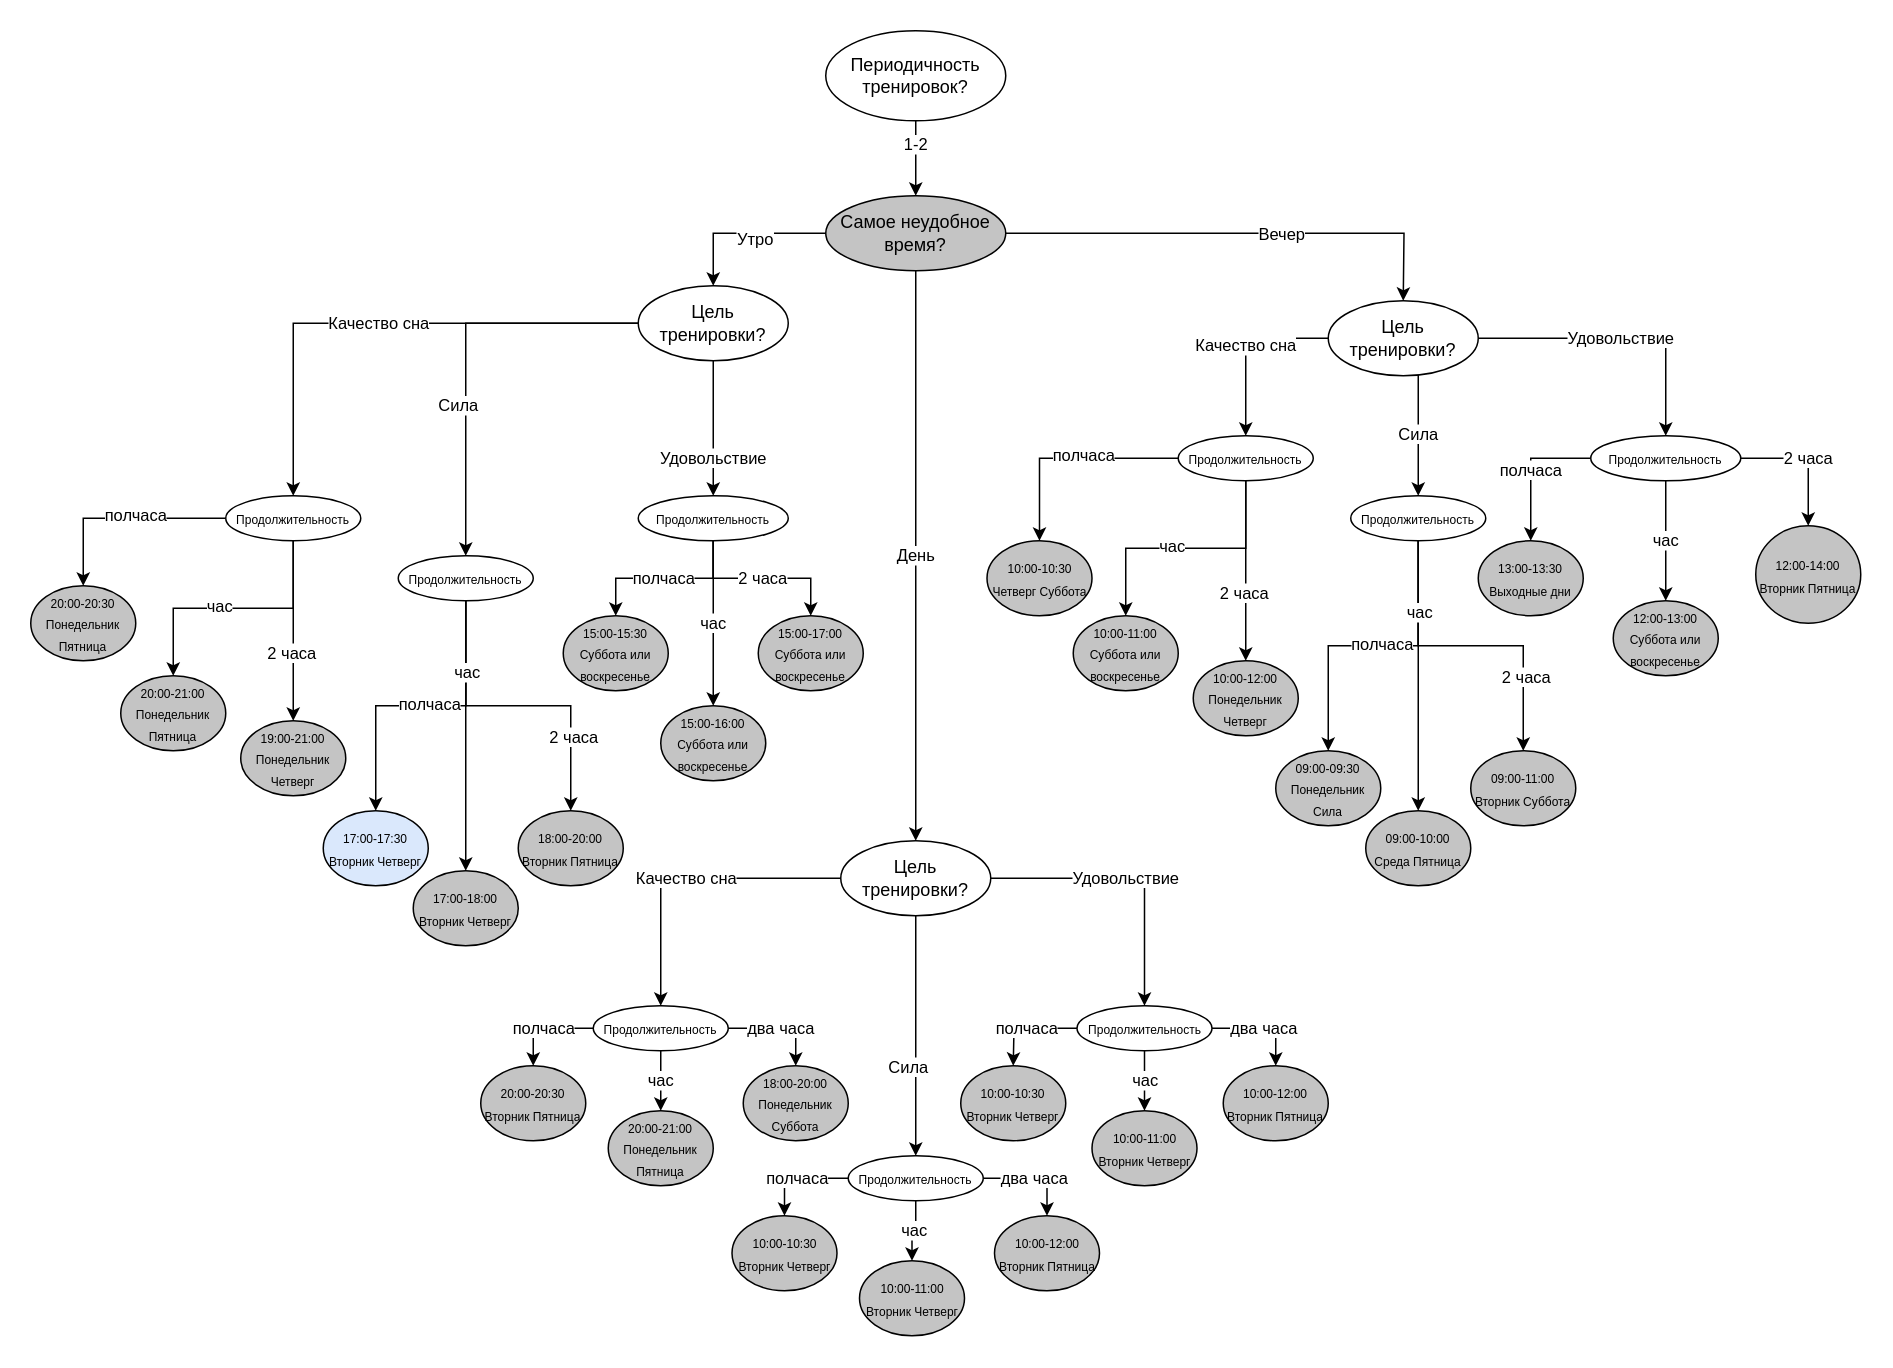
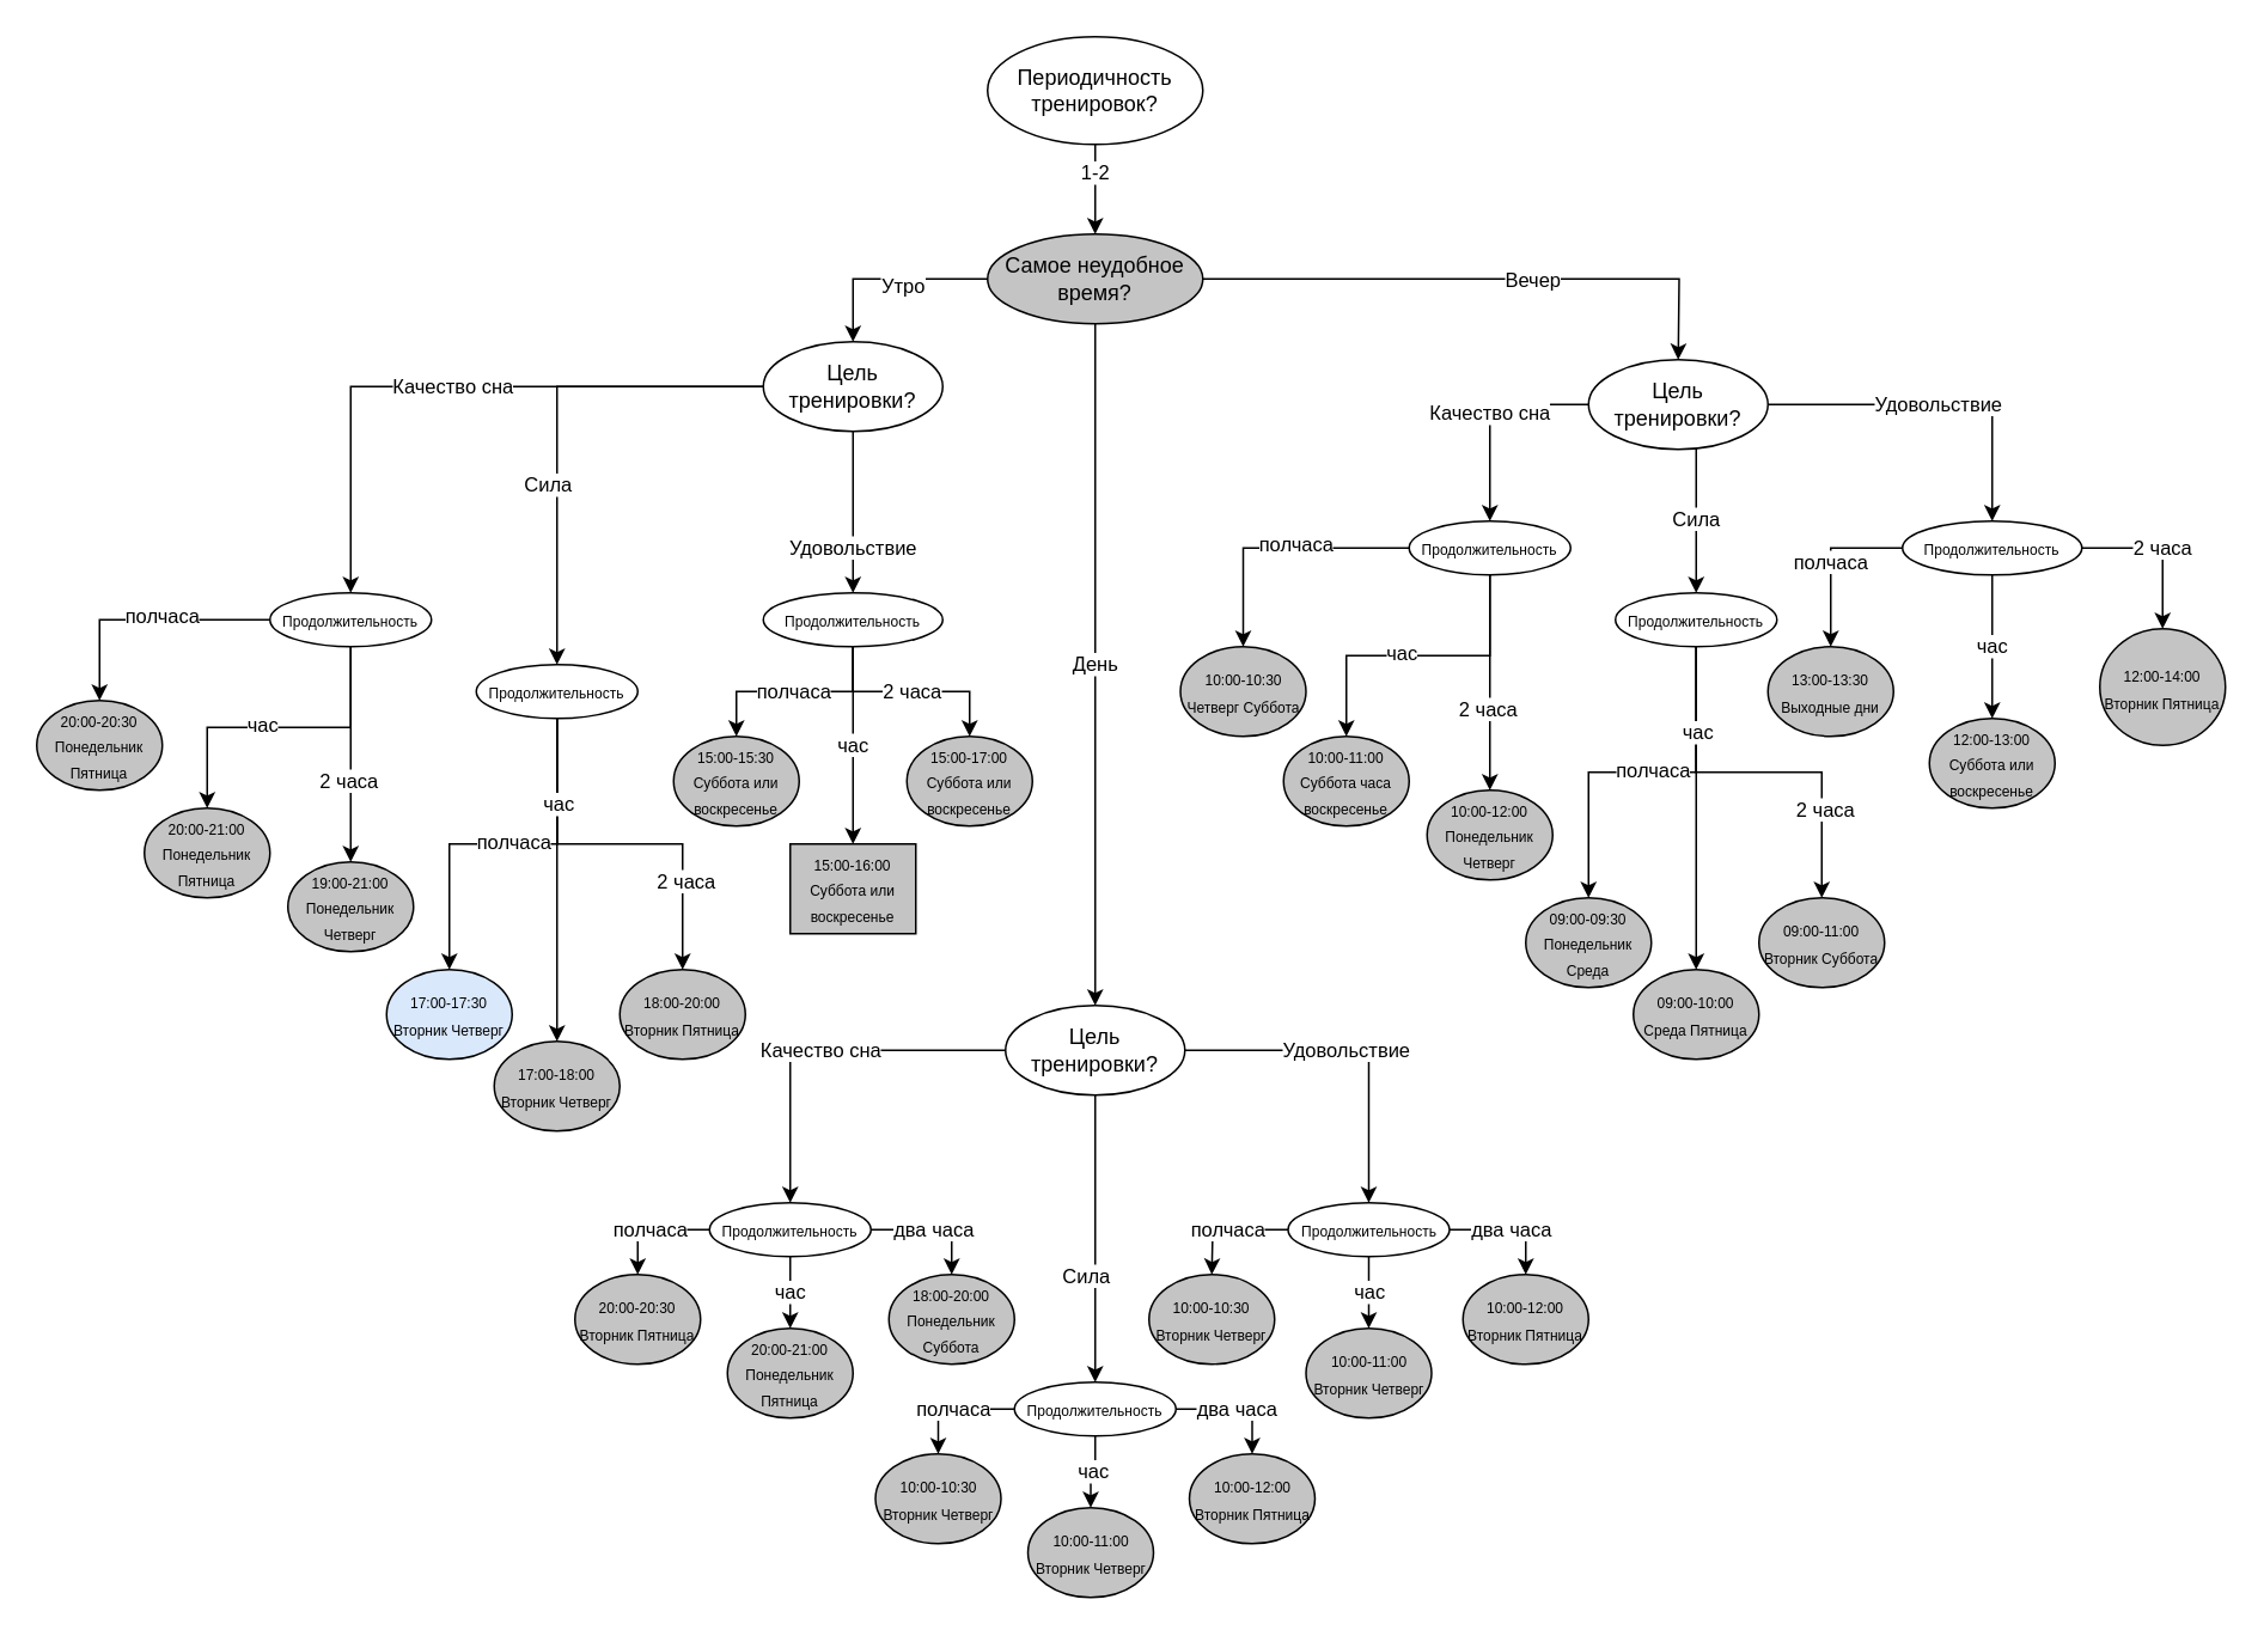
- <mxCell id="90" value="&lt;font style=&quot;font-size: 8px;&quot;&gt;10:00-11:00 Суббота или воскресенье&lt;/font&gt;" style="ellipse;whiteSpace=wrap;html=1;fillColor=#C4C4C4;" vertex="1" parent="1"><mxGeometry x="715" y="410" width="70" height="50" as="geometry" /></mxCell>
+ <mxCell id="90" value="&lt;font style=&quot;font-size: 8px;&quot;&gt;10:00-11:00 Суббота часа воскресенье&lt;/font&gt;" style="ellipse;whiteSpace=wrap;html=1;fillColor=#C4C4C4;" vertex="1" parent="1"><mxGeometry x="715" y="410" width="70" height="50" as="geometry" /></mxCell>
- <mxCell id="40" value="&lt;font style=&quot;font-size: 8px;&quot;&gt;15:00-16:00 Суббота или воскресенье&lt;/font&gt;" style="ellipse;whiteSpace=wrap;html=1;fillColor=#C4C4C4;" vertex="1" parent="1"><mxGeometry x="440" y="470" width="70" height="50" as="geometry" /></mxCell>
+ <mxCell id="40" value="&lt;font style=&quot;font-size: 8px;&quot;&gt;15:00-16:00 Суббота или воскресенье&lt;/font&gt;" style="whiteSpace=wrap;html=1;fillColor=#C4C4C4;rounded=0;" vertex="1" parent="1"><mxGeometry x="440" y="470" width="70" height="50" as="geometry" /></mxCell>
- <mxCell id="92" value="&lt;font style=&quot;font-size: 8px;&quot;&gt;09:00-09:30 Понедельник Сила&lt;/font&gt;" style="ellipse;whiteSpace=wrap;html=1;fillColor=#C4C4C4;" vertex="1" parent="1"><mxGeometry x="850" y="500" width="70" height="50" as="geometry" /></mxCell>
+ <mxCell id="92" value="&lt;font style=&quot;font-size: 8px;&quot;&gt;09:00-09:30 Понедельник Среда&lt;/font&gt;" style="ellipse;whiteSpace=wrap;html=1;fillColor=#C4C4C4;" vertex="1" parent="1"><mxGeometry x="850" y="500" width="70" height="50" as="geometry" /></mxCell>
